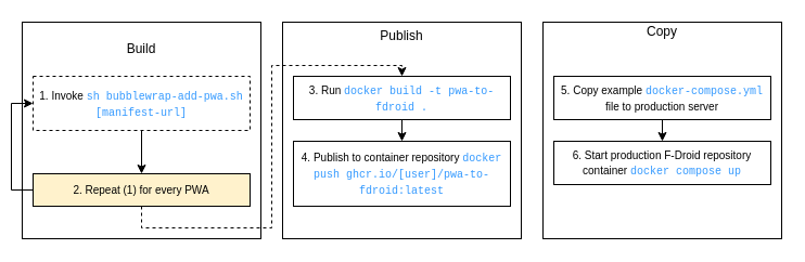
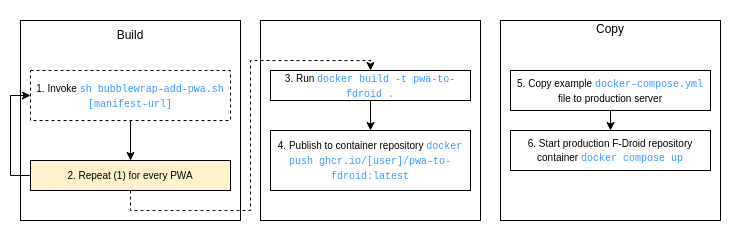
- <mxCell id="16" value="Publish" style="text;html=1;align=center;verticalAlign=middle;whiteSpace=wrap;rounded=0;" vertex="1" parent="1"><mxGeometry x="330" y="20" width="80" height="26.571" as="geometry" /></mxCell>
- <mxCell id="9" value="Build" style="text;html=1;align=center;verticalAlign=middle;whiteSpace=wrap;rounded=0;" vertex="1" parent="1"><mxGeometry x="90" y="30" width="80" height="30" as="geometry" /></mxCell>
+ <mxCell id="9" value="Build" style="text;html=1;align=center;verticalAlign=middle;whiteSpace=wrap;rounded=0;" vertex="1" parent="1"><mxGeometry x="90" y="20" width="80" height="30" as="geometry" /></mxCell>
- <mxCell id="17" value="&lt;font style=&quot;font-size: 10px;&quot;&gt;3. Run &lt;font style=&quot;font-size: 10px;&quot; color=&quot;#3399ff&quot; face=&quot;Courier New&quot;&gt;docker build -t pwa-to-fdroid .&lt;/font&gt;&lt;br&gt;&lt;/font&gt;" style="rounded=0;whiteSpace=wrap;html=1;" vertex="1" parent="1"><mxGeometry x="270" y="70" width="200" height="40" as="geometry" /></mxCell>
+ <mxCell id="17" value="&lt;font style=&quot;font-size: 10px;&quot;&gt;3. Run &lt;font style=&quot;font-size: 10px;&quot; color=&quot;#3399ff&quot; face=&quot;Courier New&quot;&gt;docker build -t pwa-to-fdroid .&lt;/font&gt;&lt;br&gt;&lt;/font&gt;" style="rounded=0;whiteSpace=wrap;html=1;" vertex="1" parent="1"><mxGeometry x="270" y="70" width="200" height="30" as="geometry" /></mxCell>
